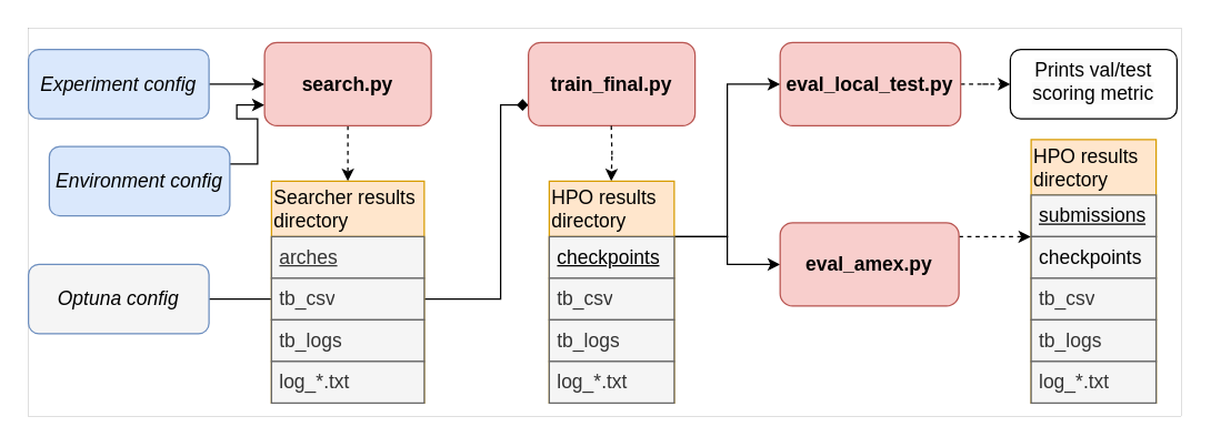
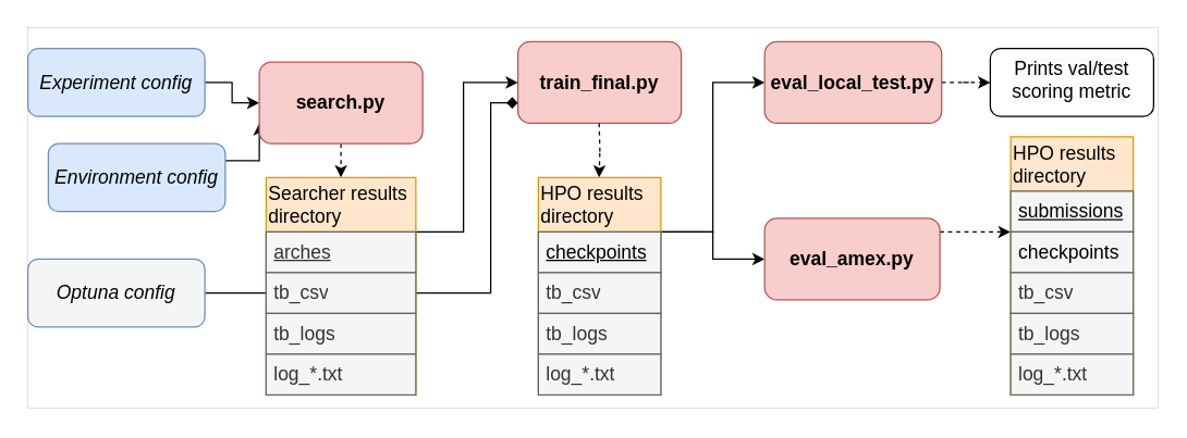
- <mxCell id="9" value="search.py" style="rounded=1;whiteSpace=wrap;html=1;fontSize=14;fillColor=#f8cecc;strokeColor=#b85450;fontStyle=1" vertex="1" parent="1"><mxGeometry x="190" y="30" width="120" height="60" as="geometry" /></mxCell>
+ <mxCell id="9" value="search.py" style="rounded=1;whiteSpace=wrap;html=1;fontSize=14;fillColor=#f8cecc;strokeColor=#b85450;fontStyle=1" vertex="1" parent="1"><mxGeometry x="190" y="45" width="120" height="60" as="geometry" /></mxCell>
+ <mxCell id="10" style="edgeStyle=orthogonalEdgeStyle;rounded=0;orthogonalLoop=1;jettySize=auto;html=1;entryX=0;entryY=0.5;entryDx=0;entryDy=0;fontSize=14;exitX=1;exitY=0.25;exitDx=0;exitDy=0;" edge="1" parent="1" source="19" target="11"><mxGeometry relative="1" as="geometry"><mxPoint x="320" y="167" as="sourcePoint" /><Array as="points"><mxPoint x="340" y="170" /><mxPoint x="340" y="60" /></Array></mxGeometry></mxCell>
